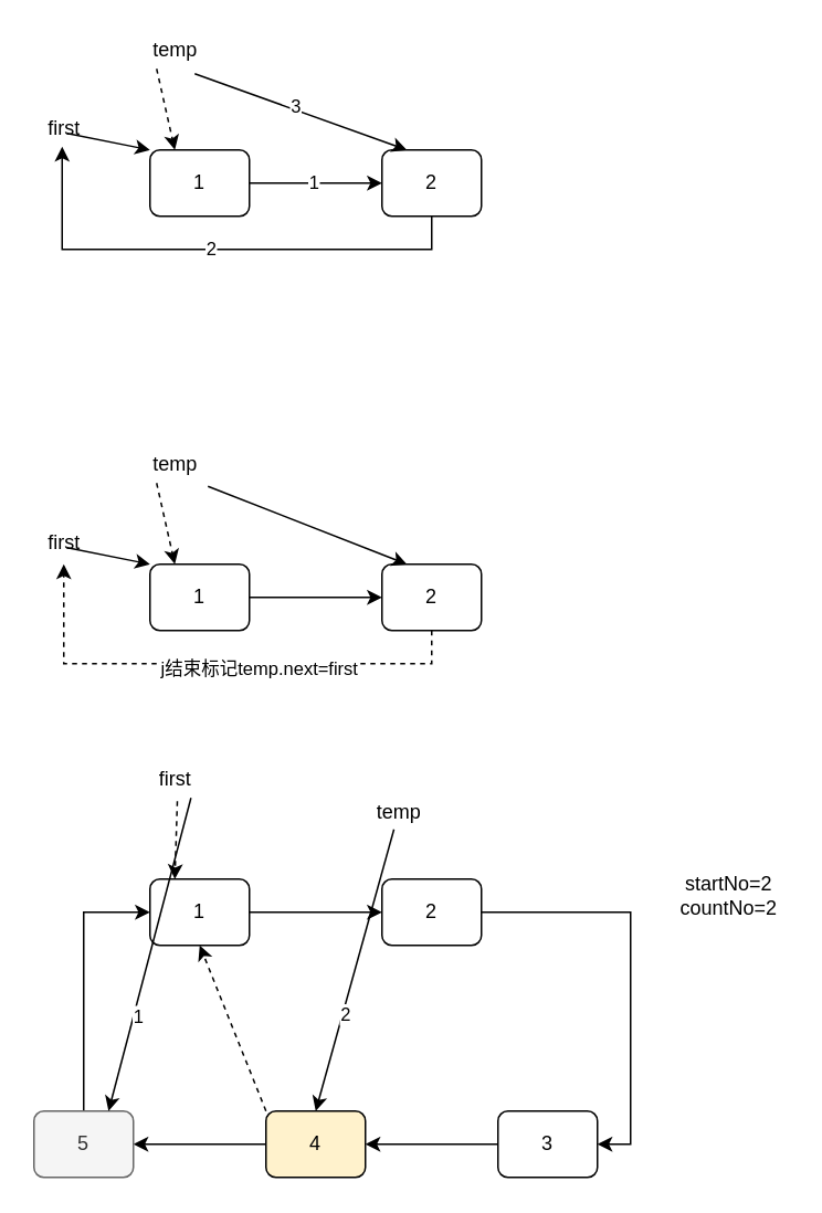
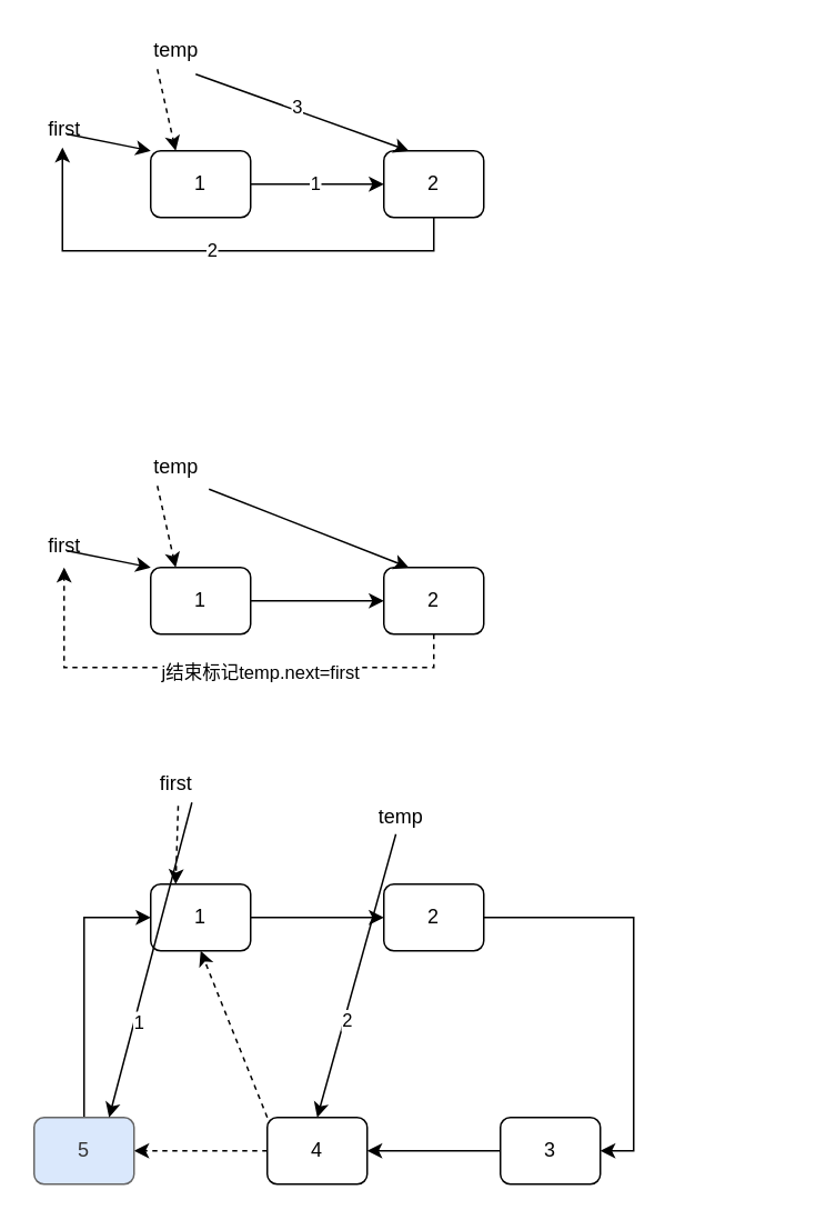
- <mxCell id="39" value="startNo=2&lt;br&gt;countNo=2" style="text;html=1;align=center;verticalAlign=middle;resizable=0;points=[];autosize=1;" vertex="1" parent="1"><mxGeometry x="404" y="525" width="70" height="30" as="geometry" /></mxCell>
- <mxCell id="33" value="5" style="rounded=1;whiteSpace=wrap;html=1;fillColor=#f5f5f5;strokeColor=#666666;fontColor=#333333;" vertex="1" parent="1"><mxGeometry x="20" y="670" width="60" height="40" as="geometry" /></mxCell>
+ <mxCell id="33" value="5" style="rounded=1;whiteSpace=wrap;html=1;fillColor=#dae8fc;strokeColor=#666666;fontColor=#333333;" vertex="1" parent="1"><mxGeometry x="20" y="670" width="60" height="40" as="geometry" /></mxCell>
- <mxCell id="29" value="" style="edgeStyle=orthogonalEdgeStyle;rounded=0;orthogonalLoop=1;jettySize=auto;html=1;" edge="1" parent="1" source="31" target="33"><mxGeometry relative="1" as="geometry" /></mxCell>
+ <mxCell id="29" value="" style="edgeStyle=orthogonalEdgeStyle;rounded=0;orthogonalLoop=1;jettySize=auto;html=1;dashed=1;" edge="1" parent="1" source="31" target="33"><mxGeometry relative="1" as="geometry" /></mxCell>
- <mxCell id="31" value="4" style="rounded=1;whiteSpace=wrap;html=1;fillColor=#fff2cc;" vertex="1" parent="1"><mxGeometry x="160" y="670" width="60" height="40" as="geometry" /></mxCell>
+ <mxCell id="31" value="4" style="rounded=1;whiteSpace=wrap;html=1;" vertex="1" parent="1"><mxGeometry x="160" y="670" width="60" height="40" as="geometry" /></mxCell>
